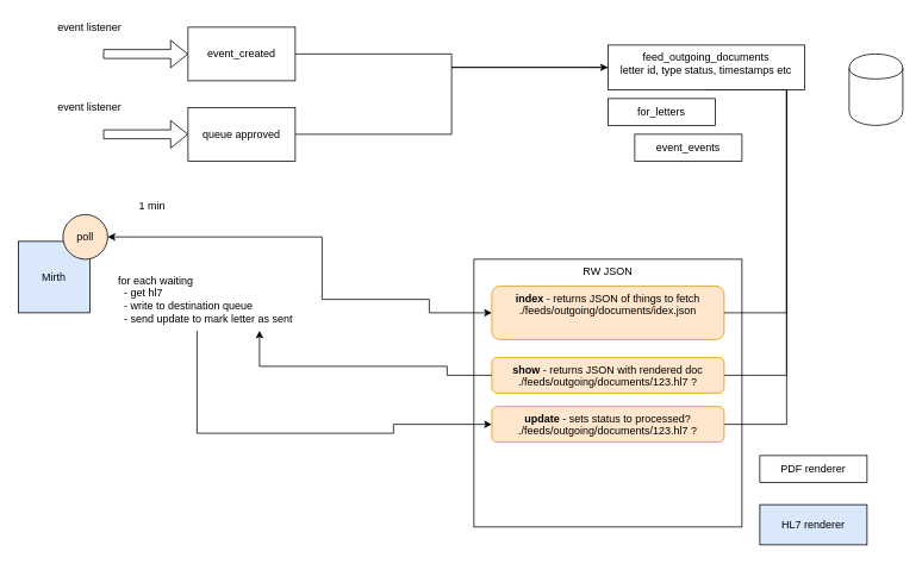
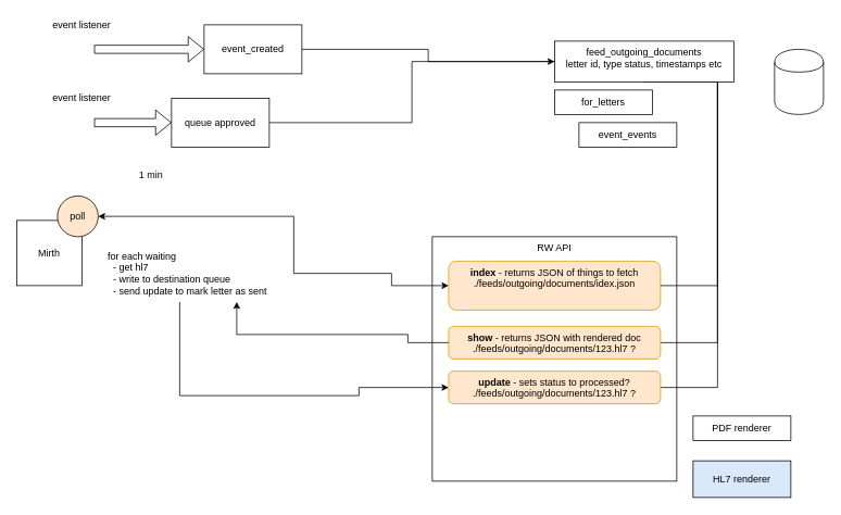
- <mxCell id="27" value="event_created" style="rounded=0;whiteSpace=wrap;html=1;align=center;" vertex="1" parent="1"><mxGeometry x="210" y="30" width="120" height="60" as="geometry" /></mxCell>
+ <mxCell id="27" value="event_created" style="rounded=0;whiteSpace=wrap;html=1;align=center;" vertex="1" parent="1"><mxGeometry x="250" y="30" width="120" height="60" as="geometry" /></mxCell>
- <mxCell id="16" value="1 min" style="text;html=1;strokeColor=none;fillColor=none;align=center;verticalAlign=middle;whiteSpace=wrap;rounded=0;" vertex="1" parent="1"><mxGeometry x="150" y="220" width="40" height="20" as="geometry" /></mxCell>
+ <mxCell id="16" value="1 min" style="text;html=1;strokeColor=none;fillColor=none;align=center;verticalAlign=middle;whiteSpace=wrap;rounded=0;" vertex="1" parent="1"><mxGeometry x="165" y="205" width="40" height="20" as="geometry" /></mxCell>
- <mxCell id="2" value="RW JSON" style="whiteSpace=wrap;html=1;aspect=fixed;align=center;verticalAlign=top;" vertex="1" parent="1"><mxGeometry x="530" y="290" width="300" height="300" as="geometry" /></mxCell>
+ <mxCell id="2" value="RW API" style="whiteSpace=wrap;html=1;aspect=fixed;align=center;verticalAlign=top;" vertex="1" parent="1"><mxGeometry x="530" y="290" width="300" height="300" as="geometry" /></mxCell>
- <mxCell id="13" value="Mirth" style="whiteSpace=wrap;html=1;aspect=fixed;fillColor=#dae8fc;" vertex="1" parent="12"><mxGeometry y="30" width="80" height="80" as="geometry" /></mxCell>
+ <mxCell id="13" value="Mirth" style="whiteSpace=wrap;html=1;aspect=fixed;" vertex="1" parent="12"><mxGeometry y="30" width="80" height="80" as="geometry" /></mxCell>
